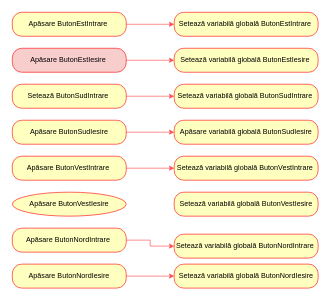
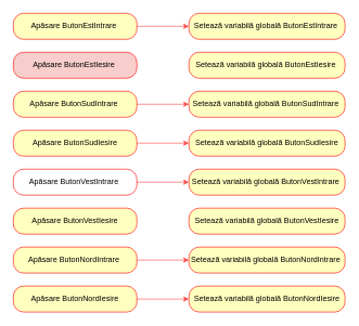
- <mxCell id="5" value="" style="edgeStyle=orthogonalEdgeStyle;rounded=0;orthogonalLoop=1;jettySize=auto;html=1;strokeColor=#FF4545;" edge="1" parent="1" source="6" target="7"><mxGeometry relative="1" as="geometry" /></mxCell>
- <mxCell id="12" value="Setează ButonSudIntrare&amp;nbsp;" style="rounded=1;whiteSpace=wrap;html=1;arcSize=40;fontColor=#000000;fillColor=#ffffc0;strokeColor=#ff0000;" vertex="1" parent="1"><mxGeometry x="20" y="140" width="190" height="40" as="geometry" /></mxCell>
+ <mxCell id="12" value="Apăsare ButonSudIntrare&amp;nbsp;" style="rounded=1;whiteSpace=wrap;html=1;arcSize=40;fontColor=#000000;fillColor=#ffffc0;strokeColor=#ff0000;" vertex="1" parent="1"><mxGeometry x="20" y="140" width="190" height="40" as="geometry" /></mxCell>
- <mxCell id="10" value="Apăsare variabilă globală ButonSudIesire" style="rounded=1;whiteSpace=wrap;html=1;arcSize=40;fontColor=#000000;fillColor=#ffffc0;strokeColor=#ff0000;" vertex="1" parent="1"><mxGeometry x="290" y="200" width="240" height="40" as="geometry" /></mxCell>
+ <mxCell id="10" value="Setează variabilă globală ButonSudIesire" style="rounded=1;whiteSpace=wrap;html=1;arcSize=40;fontColor=#000000;fillColor=#ffffc0;strokeColor=#ff0000;" vertex="1" parent="1"><mxGeometry x="290" y="200" width="240" height="40" as="geometry" /></mxCell>
- <mxCell id="17" value="Apăsare ButonVestIntrare&amp;nbsp;" style="rounded=1;whiteSpace=wrap;html=1;arcSize=40;fontColor=#000000;fillColor=#ffffc0;strokeColor=#ff0000;" vertex="1" parent="1"><mxGeometry x="20" y="260" width="190" height="40" as="geometry" /></mxCell>
+ <mxCell id="17" value="Apăsare ButonVestIntrare&amp;nbsp;" style="rounded=1;whiteSpace=wrap;html=1;arcSize=40;fontColor=#000000;fillColor=#ffffff;strokeColor=#ff0000;" vertex="1" parent="1"><mxGeometry x="20" y="260" width="190" height="40" as="geometry" /></mxCell>
- <mxCell id="14" value="Apăsare ButonVestIesire" style="ellipse;whiteSpace=wrap;html=1;arcSize=40;fontColor=#000000;fillColor=#ffffc0;strokeColor=#ff0000;" vertex="1" parent="1"><mxGeometry x="20" y="320" width="190" height="40" as="geometry" /></mxCell>
+ <mxCell id="14" value="Apăsare ButonVestIesire" style="rounded=1;whiteSpace=wrap;html=1;arcSize=40;fontColor=#000000;fillColor=#ffffc0;strokeColor=#ff0000;" vertex="1" parent="1"><mxGeometry x="20" y="320" width="190" height="40" as="geometry" /></mxCell>
- <mxCell id="24" value="Setează variabilă globală ButonNordIntrare&amp;nbsp;" style="rounded=1;whiteSpace=wrap;html=1;arcSize=40;fontColor=#000000;fillColor=#ffffc0;strokeColor=#ff0000;" vertex="1" parent="1"><mxGeometry x="290" y="390" width="240" height="40" as="geometry" /></mxCell>
+ <mxCell id="24" value="Setează variabilă globală ButonNordIntrare&amp;nbsp;" style="rounded=1;whiteSpace=wrap;html=1;arcSize=40;fontColor=#000000;fillColor=#ffffc0;strokeColor=#ff0000;" vertex="1" parent="1"><mxGeometry x="290" y="380" width="240" height="40" as="geometry" /></mxCell>
